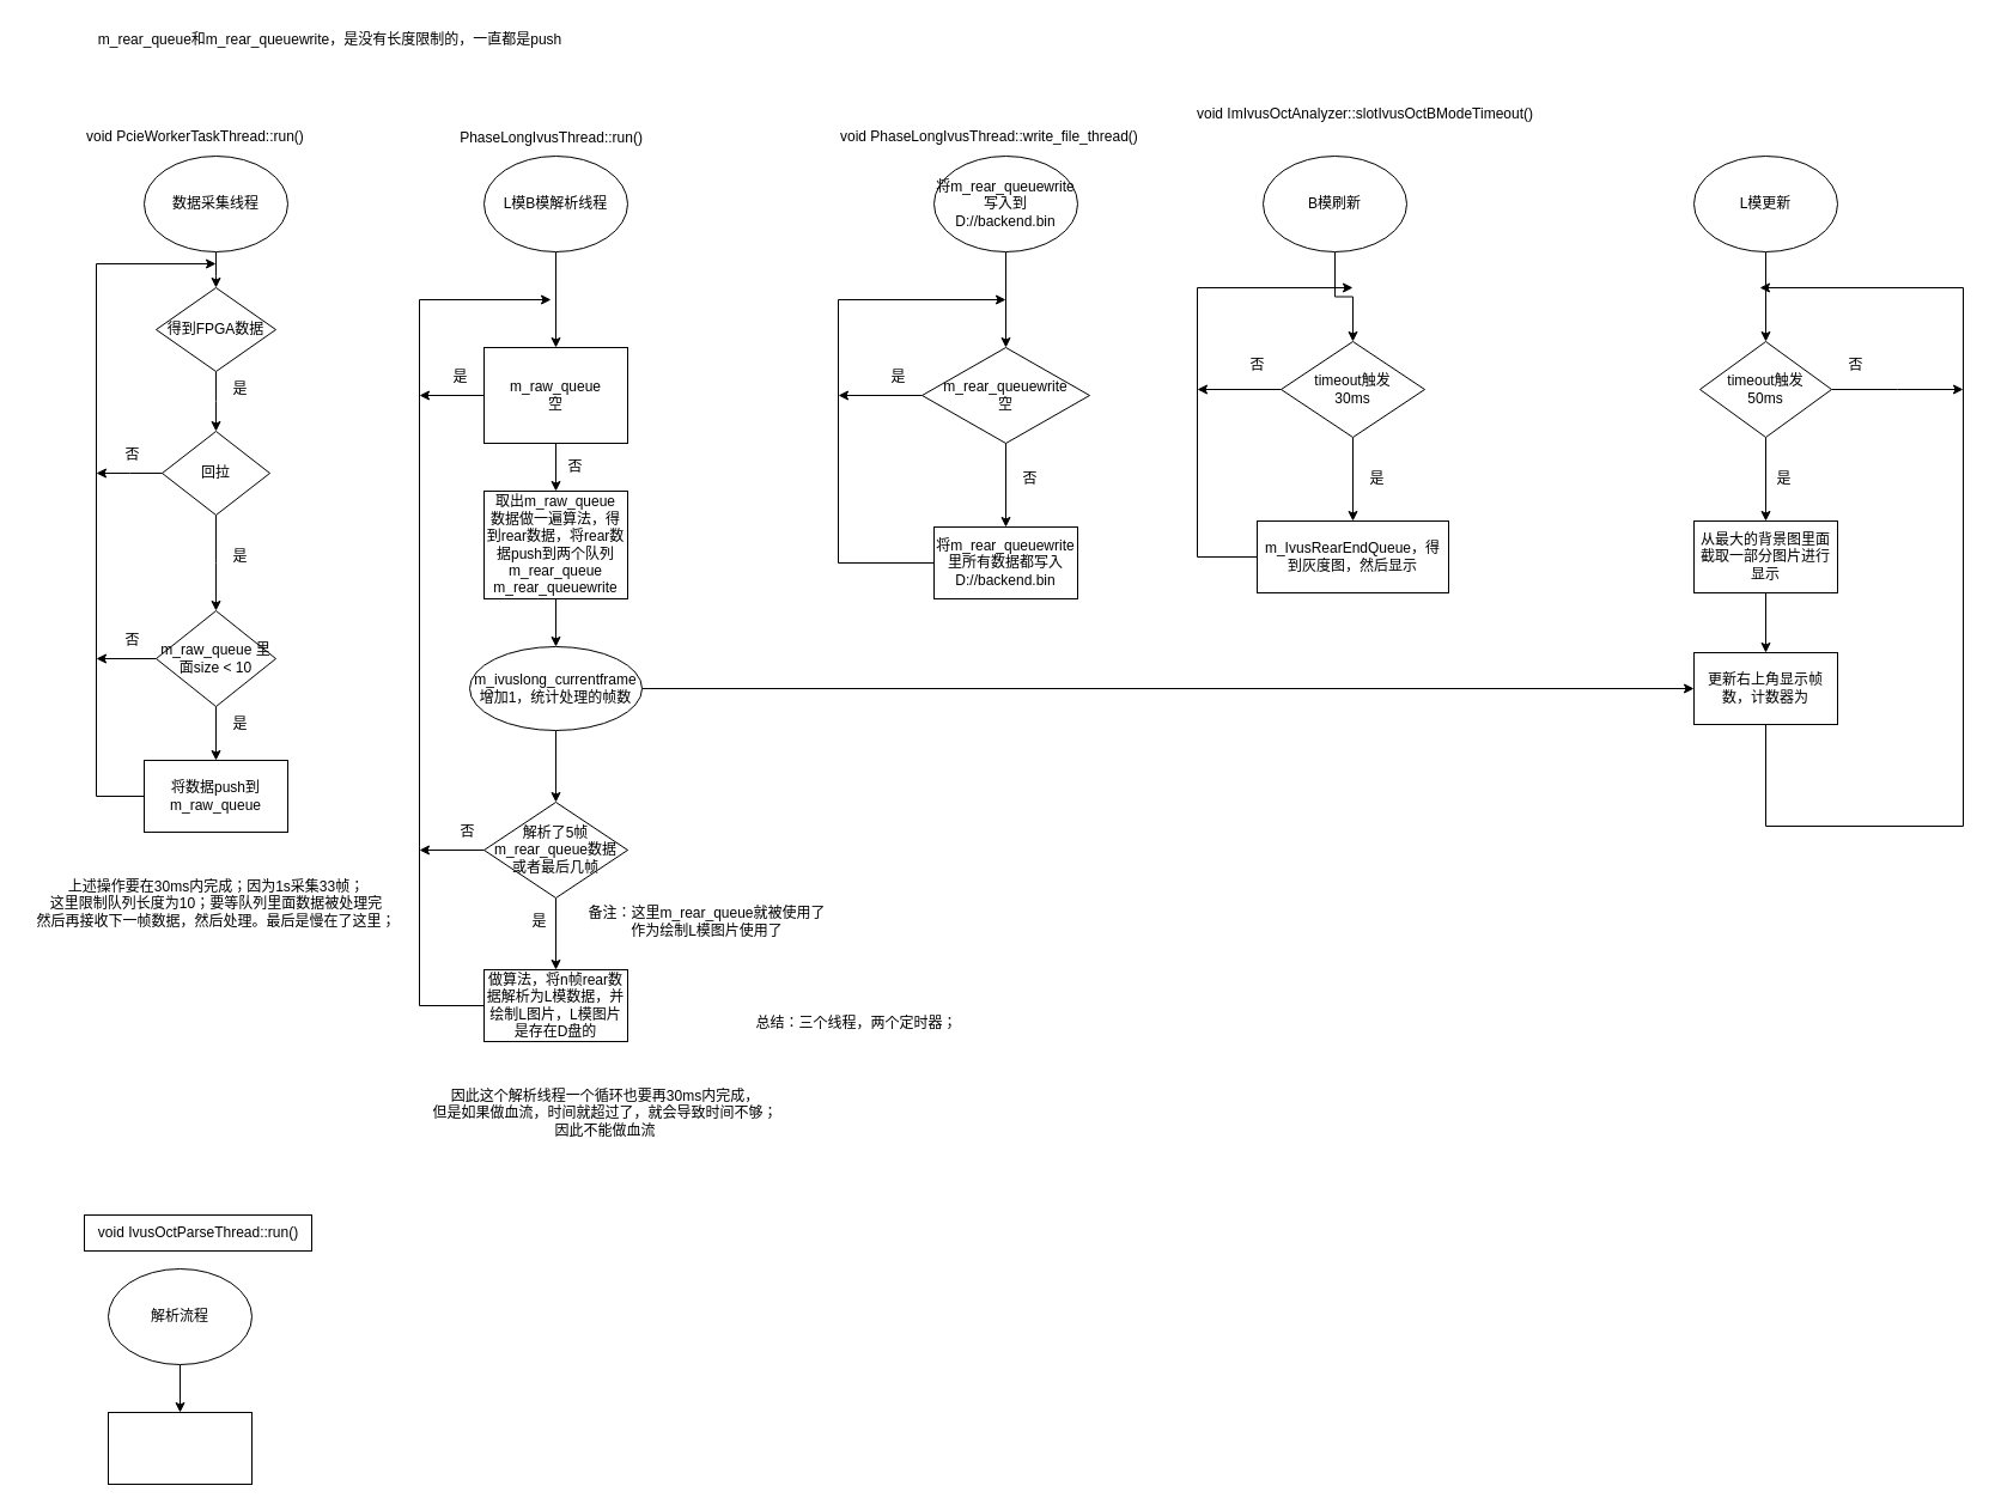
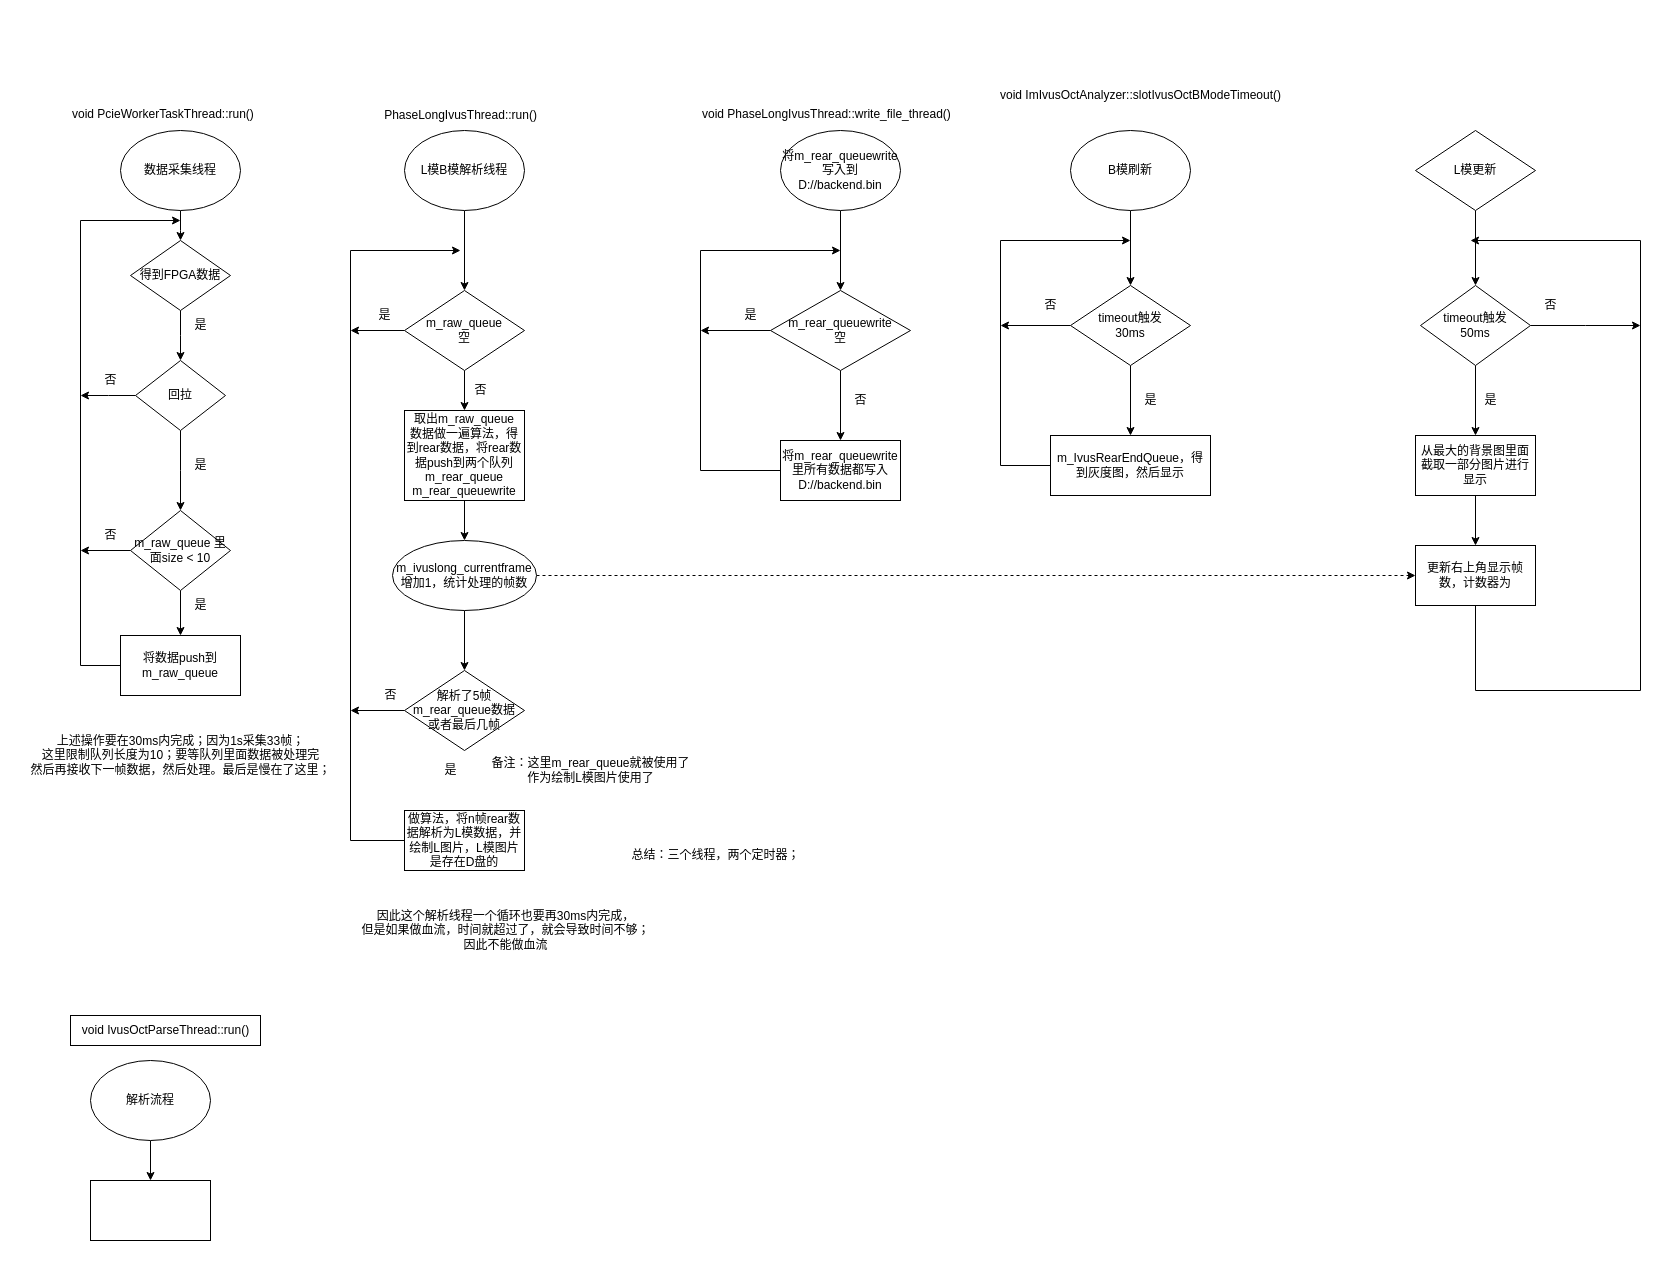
- <mxCell id="48" value="m_rear_queue和&lt;span style=&quot;&quot;&gt;m_rear_queuewrite，是没有长度限制的，一直都是push&lt;br&gt;&lt;br&gt;&lt;/span&gt;" style="text;html=1;align=center;verticalAlign=middle;resizable=0;points=[];autosize=1;strokeColor=none;fillColor=none;" parent="1" vertex="1"><mxGeometry x="70" width="410" height="40" as="geometry" y="20" /></mxCell>
- <mxCell id="50" value="B模刷新" style="ellipse;whiteSpace=wrap;html=1;" parent="1" vertex="1"><mxGeometry x="1055" y="130" width="120" height="80" as="geometry" /></mxCell>
+ <mxCell id="50" value="B模刷新" style="ellipse;whiteSpace=wrap;html=1;" parent="1" vertex="1"><mxGeometry x="1070" y="130" width="120" height="80" as="geometry" /></mxCell>
- <mxCell id="60" value="L模更新" style="ellipse;whiteSpace=wrap;html=1;" parent="1" vertex="1"><mxGeometry x="1415" y="130" width="120" height="80" as="geometry" /></mxCell>
+ <mxCell id="60" value="L模更新" style="rhombus;whiteSpace=wrap;html=1;" parent="1" vertex="1"><mxGeometry x="1415" y="130" width="120" height="80" as="geometry" /></mxCell>
- <mxCell id="26" value="m_raw_queue&lt;br&gt;空" style="whiteSpace=wrap;html=1;rounded=0;" parent="1" vertex="1"><mxGeometry x="404" y="290" width="120" height="80" as="geometry" /></mxCell>
+ <mxCell id="26" value="m_raw_queue&lt;br&gt;空" style="rhombus;whiteSpace=wrap;html=1;" parent="1" vertex="1"><mxGeometry x="404" y="290" width="120" height="80" as="geometry" /></mxCell>
- <mxCell id="72" style="edgeStyle=orthogonalEdgeStyle;rounded=0;orthogonalLoop=1;jettySize=auto;html=1;entryX=0;entryY=0.5;entryDx=0;entryDy=0;" parent="1" source="73" target="70" edge="1"><mxGeometry relative="1" as="geometry" /></mxCell>
+ <mxCell id="72" style="edgeStyle=orthogonalEdgeStyle;rounded=0;orthogonalLoop=1;jettySize=auto;html=1;entryX=0;entryY=0.5;entryDx=0;entryDy=0;dashed=1;" parent="1" source="73" target="70" edge="1"><mxGeometry relative="1" as="geometry" /></mxCell>
- <mxCell id="29" value="" style="edgeStyle=orthogonalEdgeStyle;rounded=0;orthogonalLoop=1;jettySize=auto;html=1;" parent="1" source="31" target="32" edge="1"><mxGeometry relative="1" as="geometry" /></mxCell>
